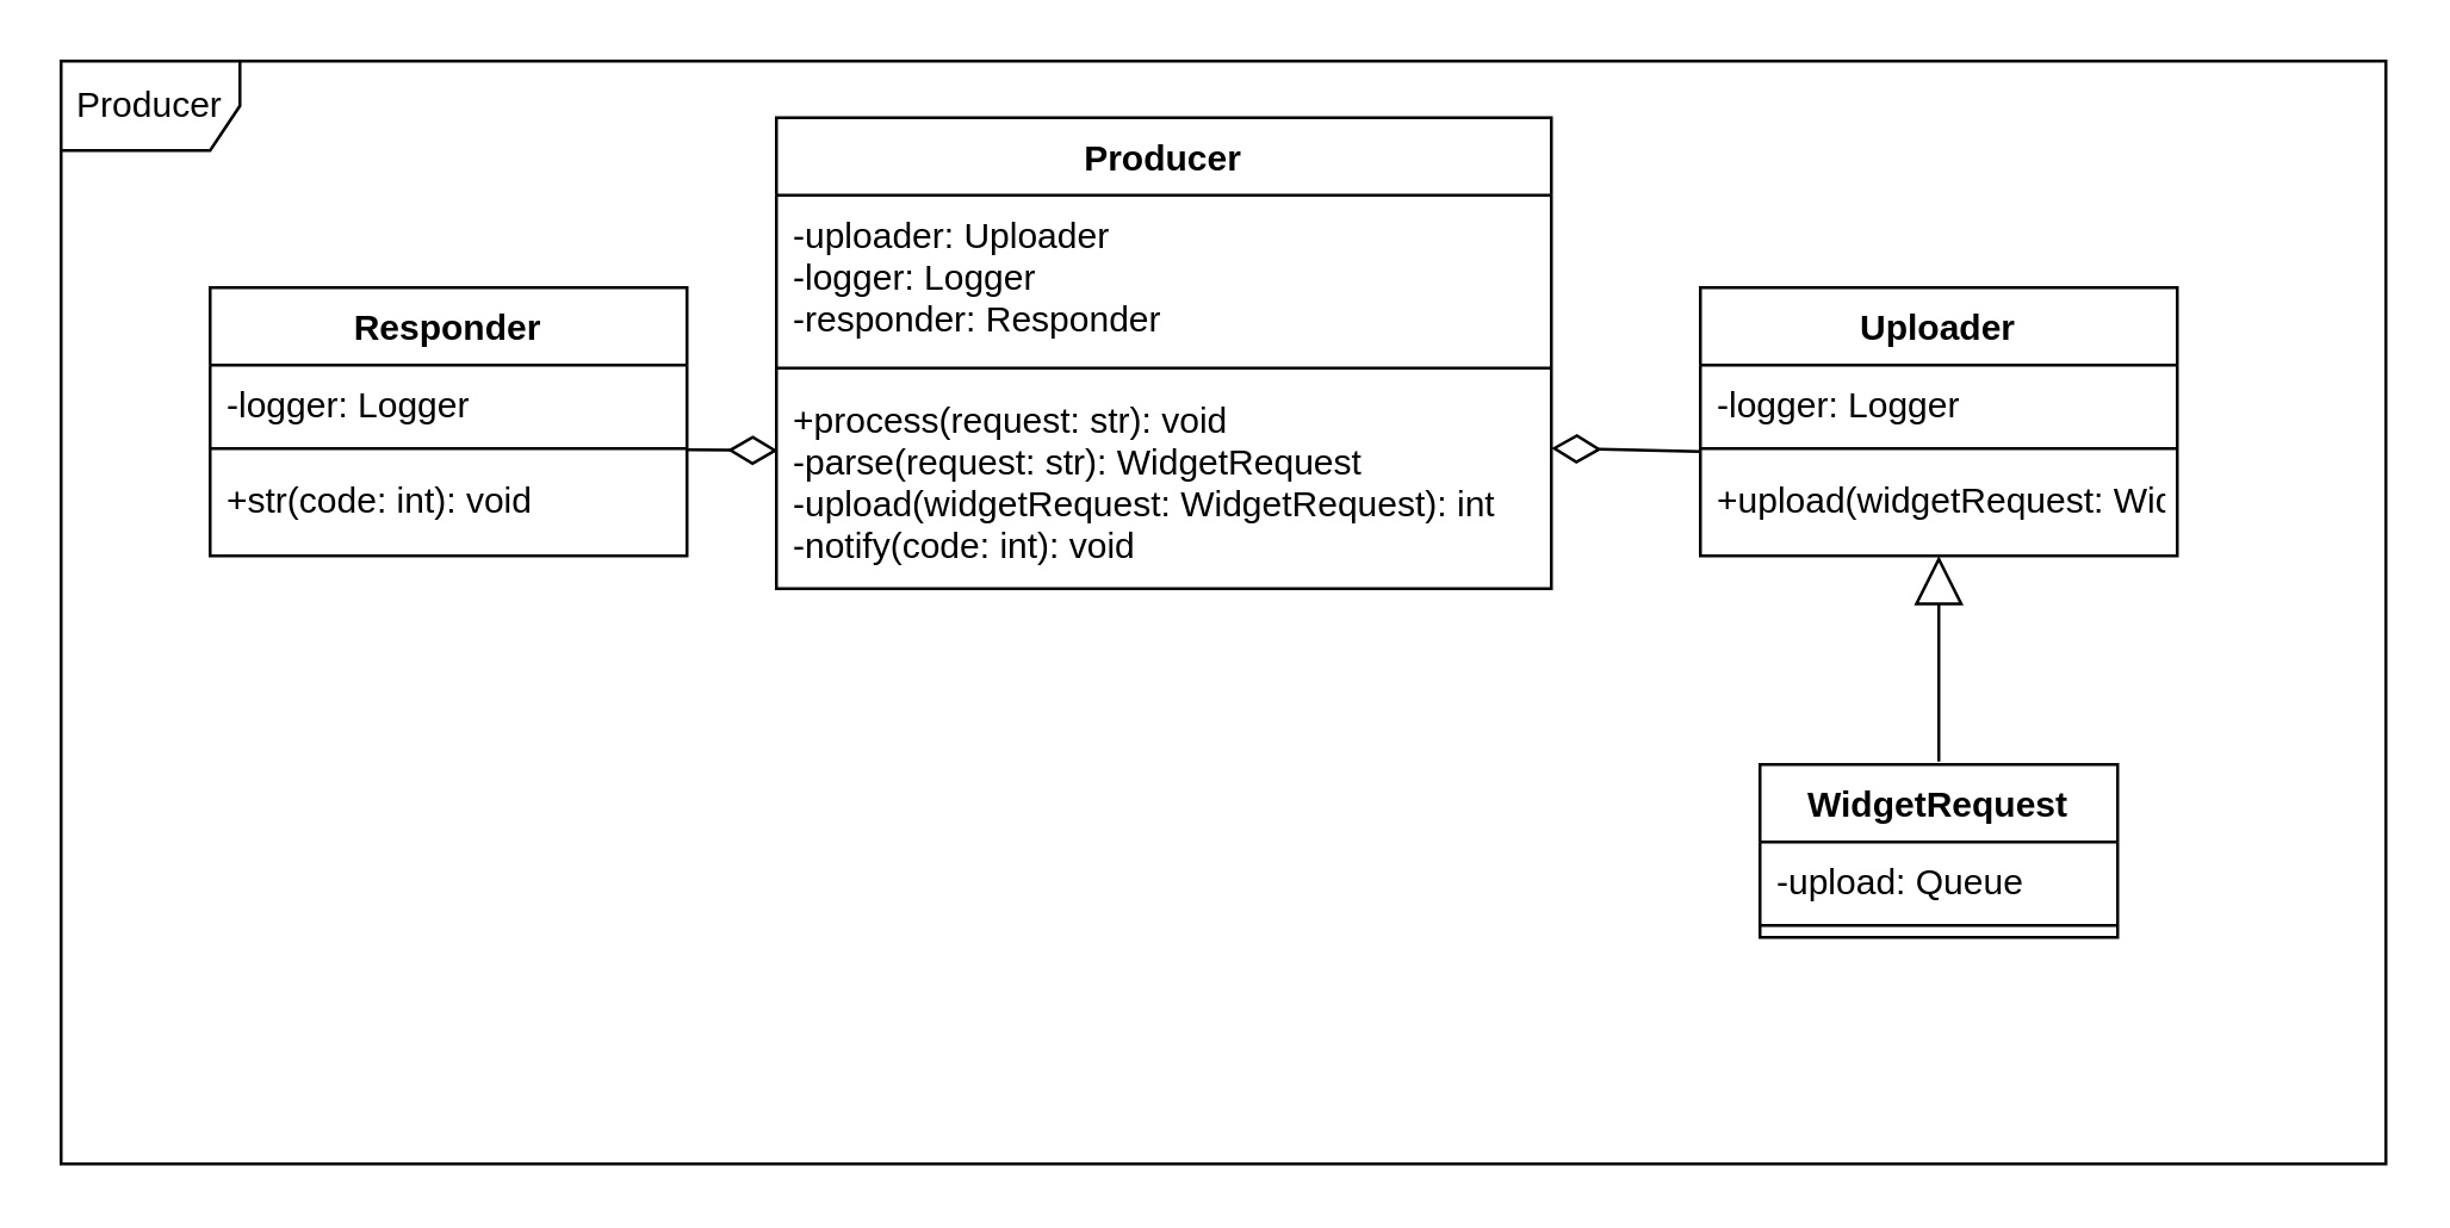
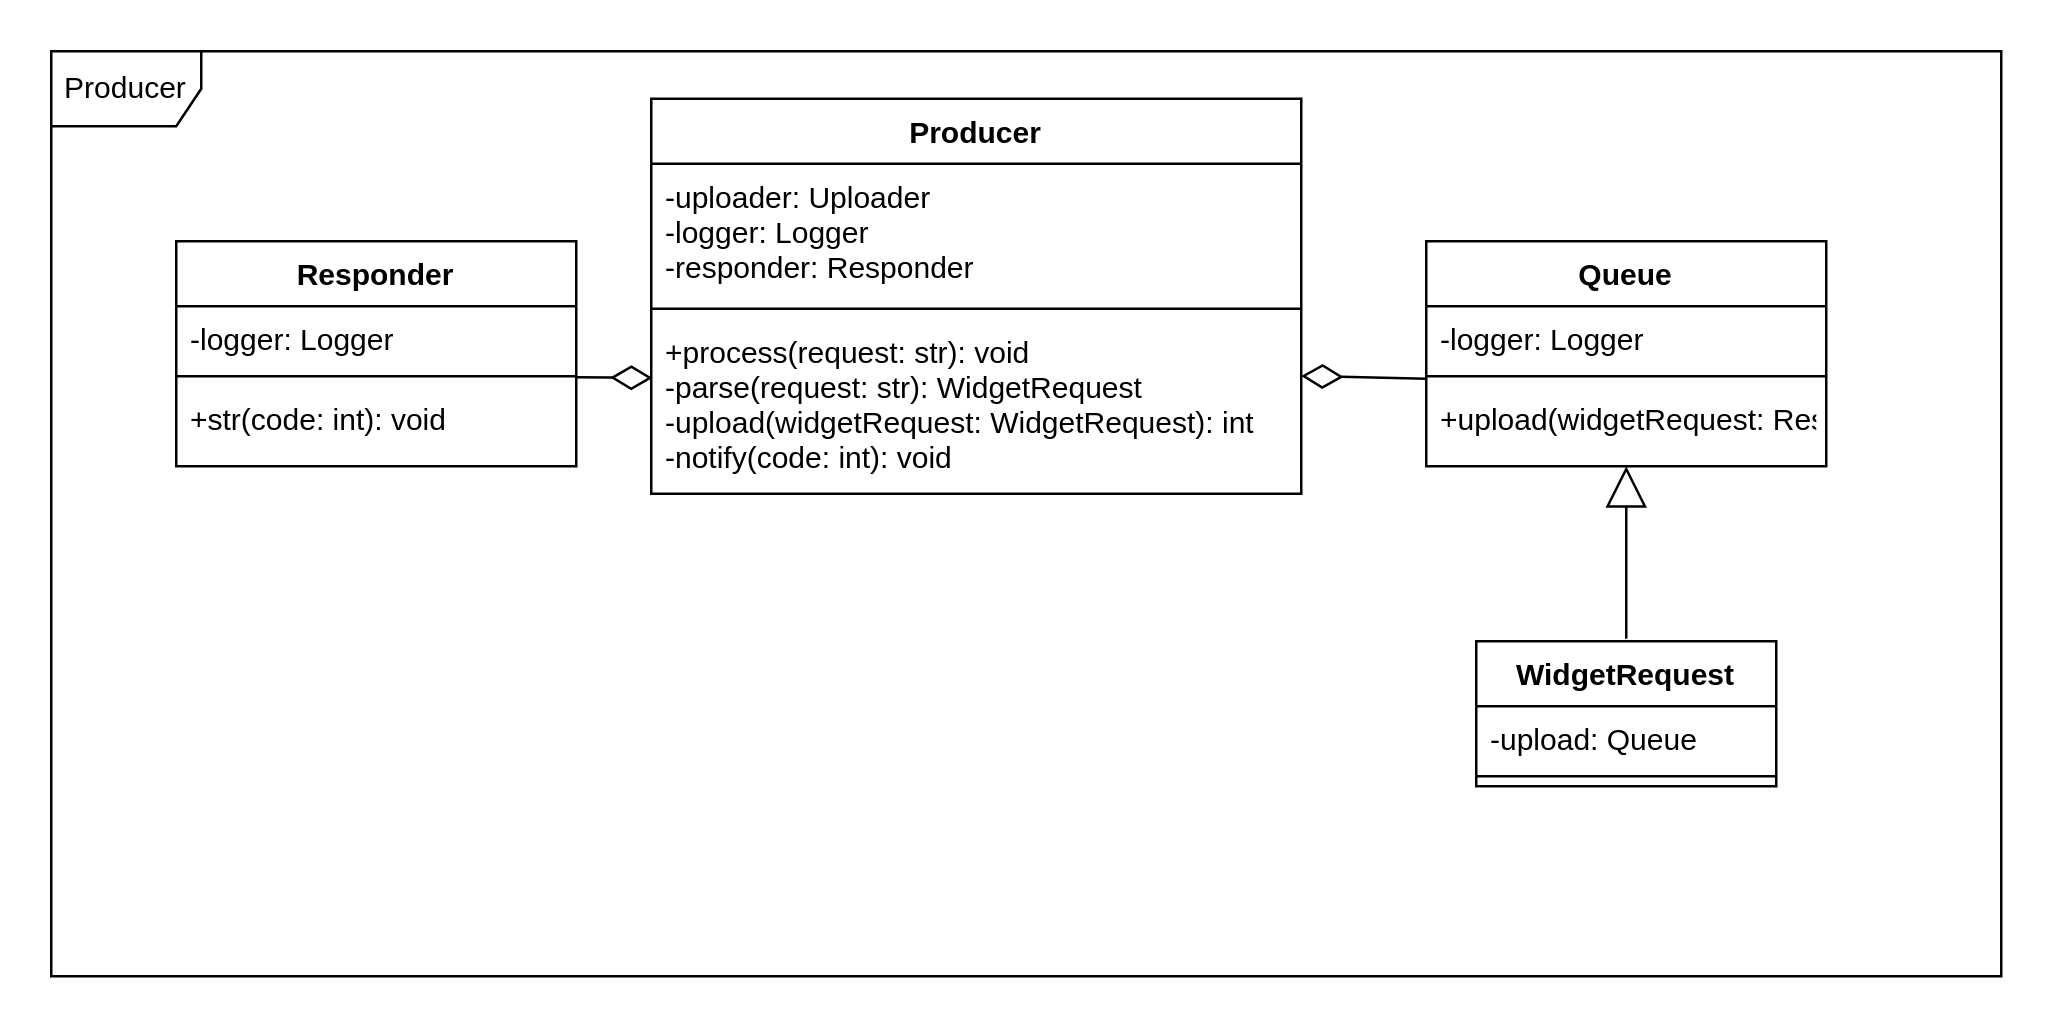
- <mxCell id="7" value="Uploader" style="swimlane;fontStyle=1;align=center;verticalAlign=top;childLayout=stackLayout;horizontal=1;startSize=26;horizontalStack=0;resizeParent=1;resizeParentMax=0;resizeLast=0;collapsible=1;marginBottom=0;" vertex="1" parent="1"><mxGeometry x="570" y="96" width="160" height="90" as="geometry" /></mxCell>
+ <mxCell id="7" value="Queue" style="swimlane;fontStyle=1;align=center;verticalAlign=top;childLayout=stackLayout;horizontal=1;startSize=26;horizontalStack=0;resizeParent=1;resizeParentMax=0;resizeLast=0;collapsible=1;marginBottom=0;" vertex="1" parent="1"><mxGeometry x="570" y="96" width="160" height="90" as="geometry" /></mxCell>
- <mxCell id="10" value="+upload(widgetRequest: WidgetRequest)&#10;" style="text;strokeColor=none;fillColor=none;align=left;verticalAlign=top;spacingLeft=4;spacingRight=4;overflow=hidden;rotatable=0;points=[[0,0.5],[1,0.5]];portConstraint=eastwest;" vertex="1" parent="7"><mxGeometry y="58" width="160" height="32" as="geometry" /></mxCell>
+ <mxCell id="10" value="+upload(widgetRequest: Responder)&#10;" style="text;strokeColor=none;fillColor=none;align=left;verticalAlign=top;spacingLeft=4;spacingRight=4;overflow=hidden;rotatable=0;points=[[0,0.5],[1,0.5]];portConstraint=eastwest;" vertex="1" parent="7"><mxGeometry y="58" width="160" height="32" as="geometry" /></mxCell>
